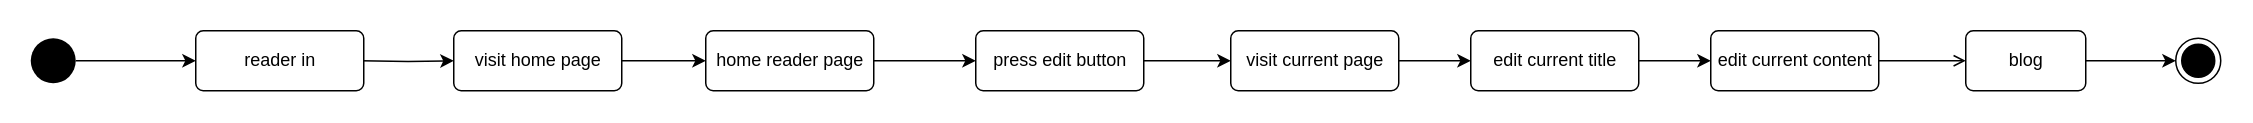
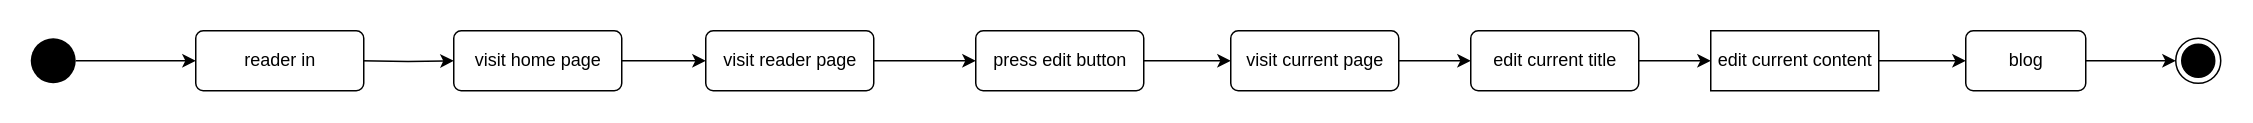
- <mxCell id="9" value="home reader page" style="html=1;align=center;verticalAlign=middle;rounded=1;absoluteArcSize=1;arcSize=10;dashed=0;" parent="1" vertex="1"><mxGeometry x="470" y="20" width="112" height="40" as="geometry" /></mxCell>
+ <mxCell id="9" value="visit reader page" style="html=1;align=center;verticalAlign=middle;rounded=1;absoluteArcSize=1;arcSize=10;dashed=0;" parent="1" vertex="1"><mxGeometry x="470" y="20" width="112" height="40" as="geometry" /></mxCell>
- <mxCell id="19" value="edit current content" style="html=1;align=center;verticalAlign=middle;rounded=1;absoluteArcSize=1;arcSize=10;dashed=0;" vertex="1" parent="1"><mxGeometry x="1140" y="20" width="112" height="40" as="geometry" /></mxCell>
+ <mxCell id="19" value="edit current content" style="html=1;align=center;verticalAlign=middle;absoluteArcSize=1;arcSize=10;dashed=0;rounded=0;" vertex="1" parent="1"><mxGeometry x="1140" y="20" width="112" height="40" as="geometry" /></mxCell>
- <mxCell id="18" style="edgeStyle=orthogonalEdgeStyle;rounded=0;orthogonalLoop=1;jettySize=auto;html=1;entryX=0;entryY=0.5;entryDx=0;entryDy=0;endArrow=open;" edge="1" parent="1" source="19" target="17"><mxGeometry relative="1" as="geometry" /></mxCell>
+ <mxCell id="18" style="edgeStyle=orthogonalEdgeStyle;rounded=0;orthogonalLoop=1;jettySize=auto;html=1;entryX=0;entryY=0.5;entryDx=0;entryDy=0;" edge="1" parent="1" source="19" target="17"><mxGeometry relative="1" as="geometry" /></mxCell>
